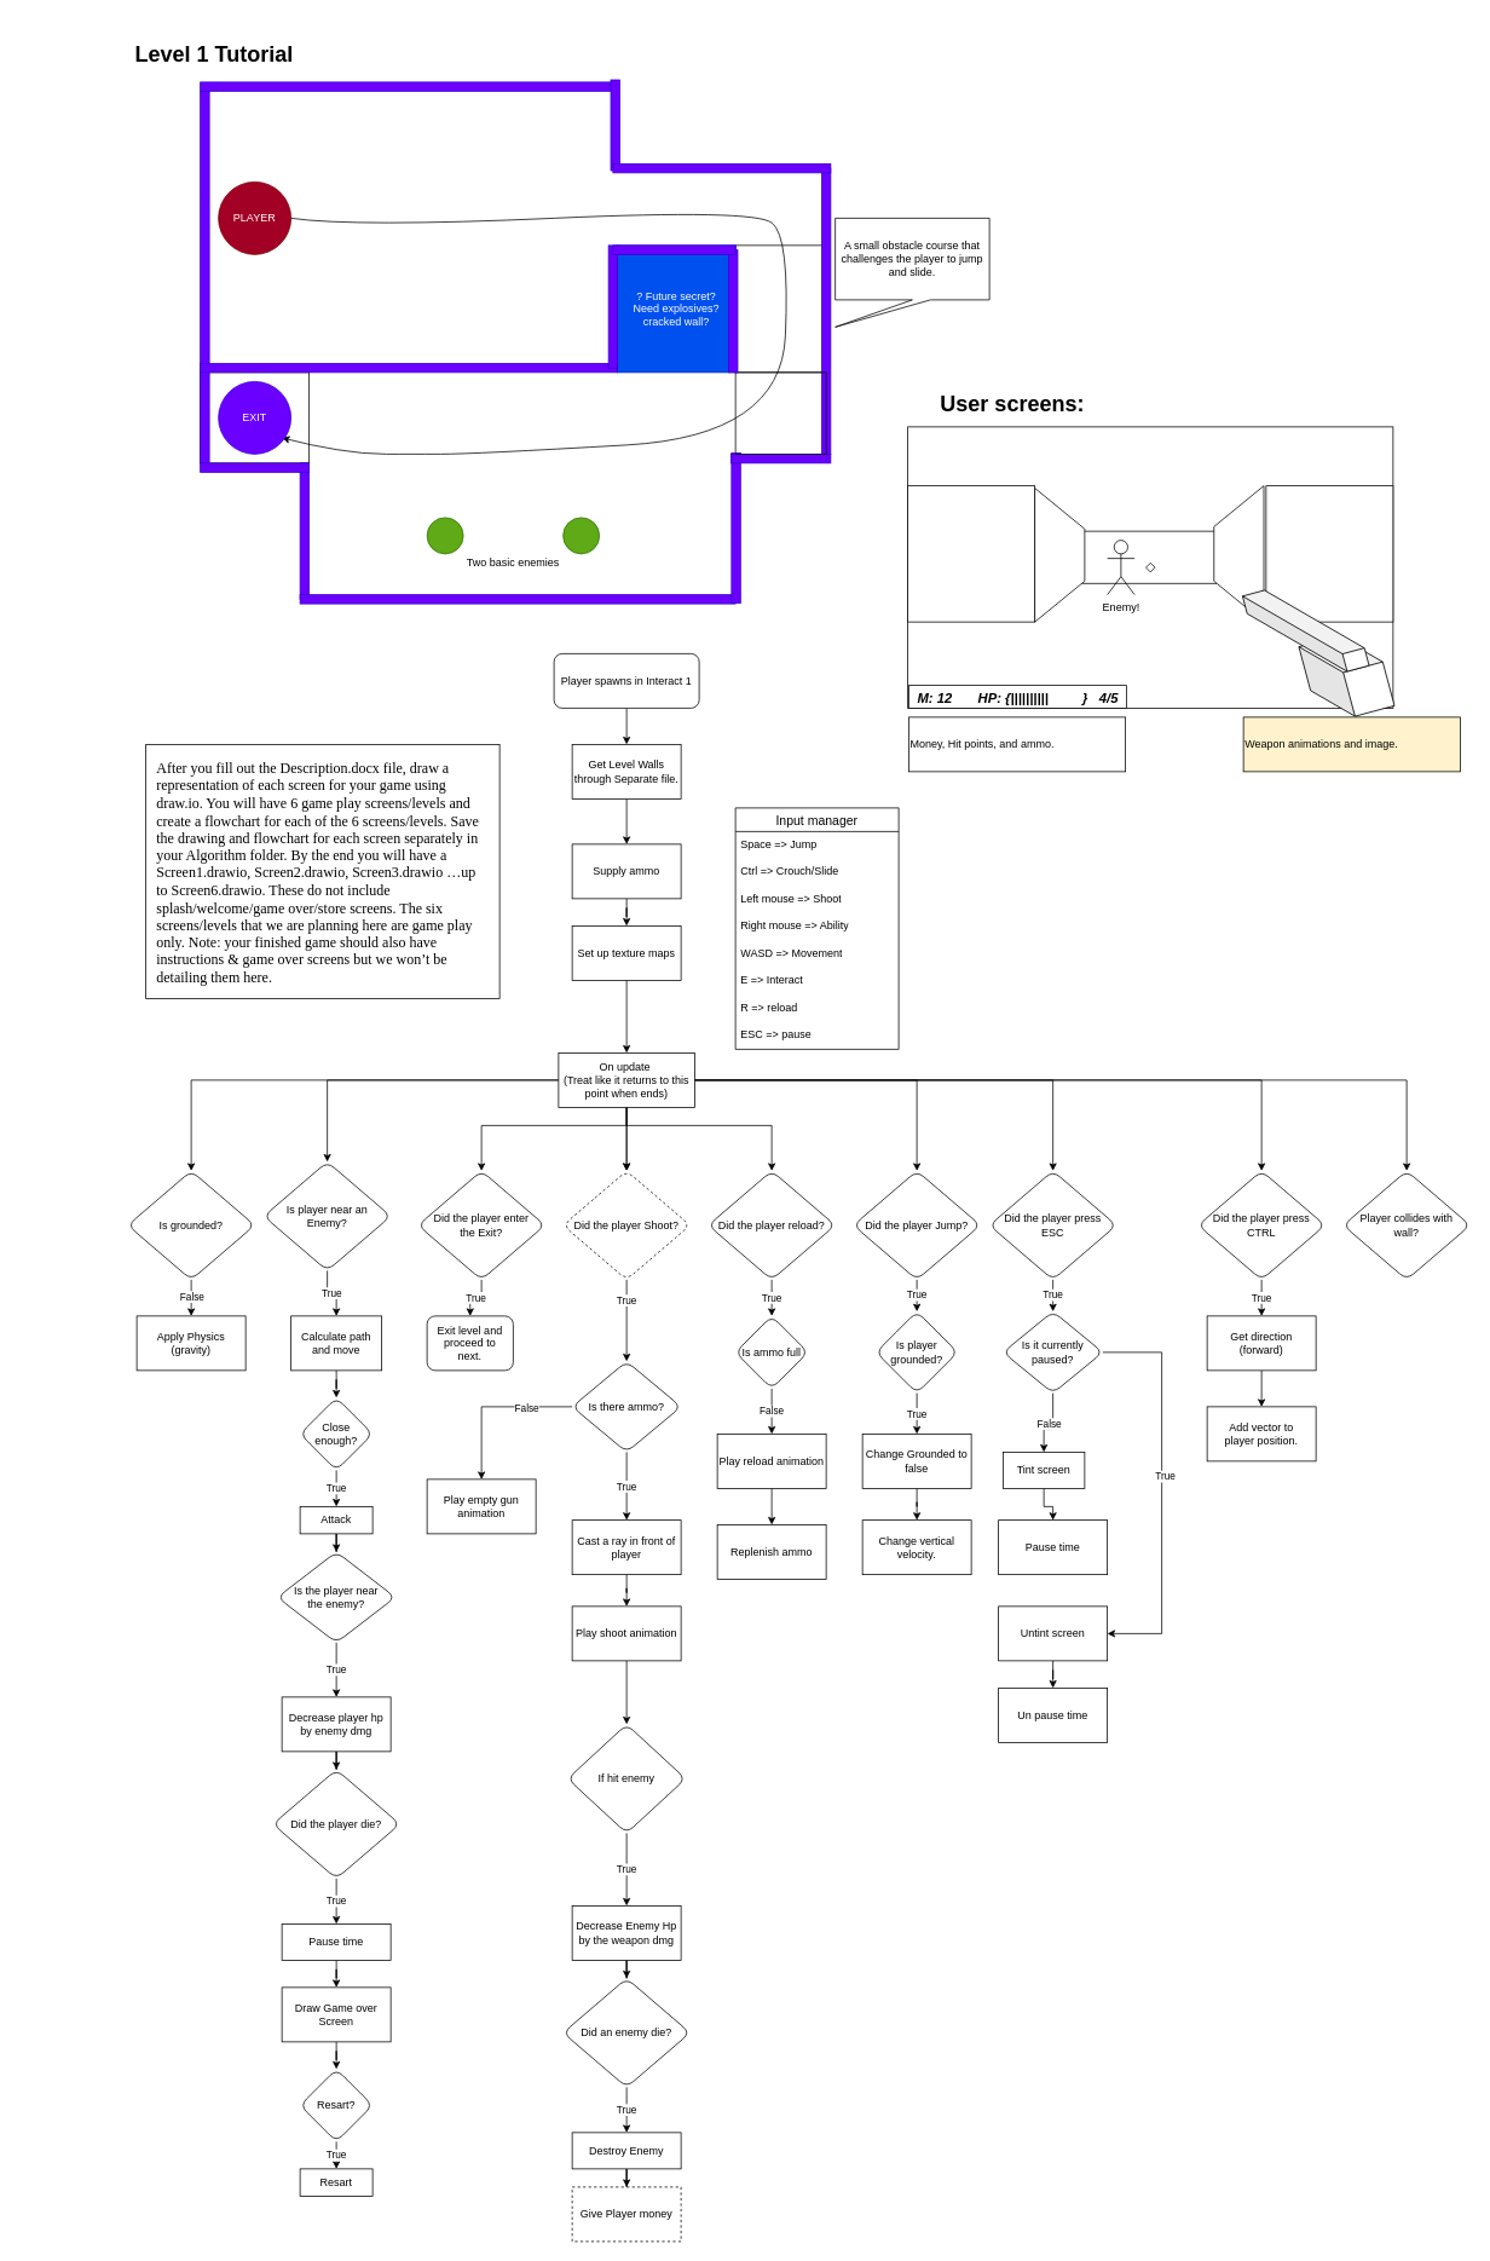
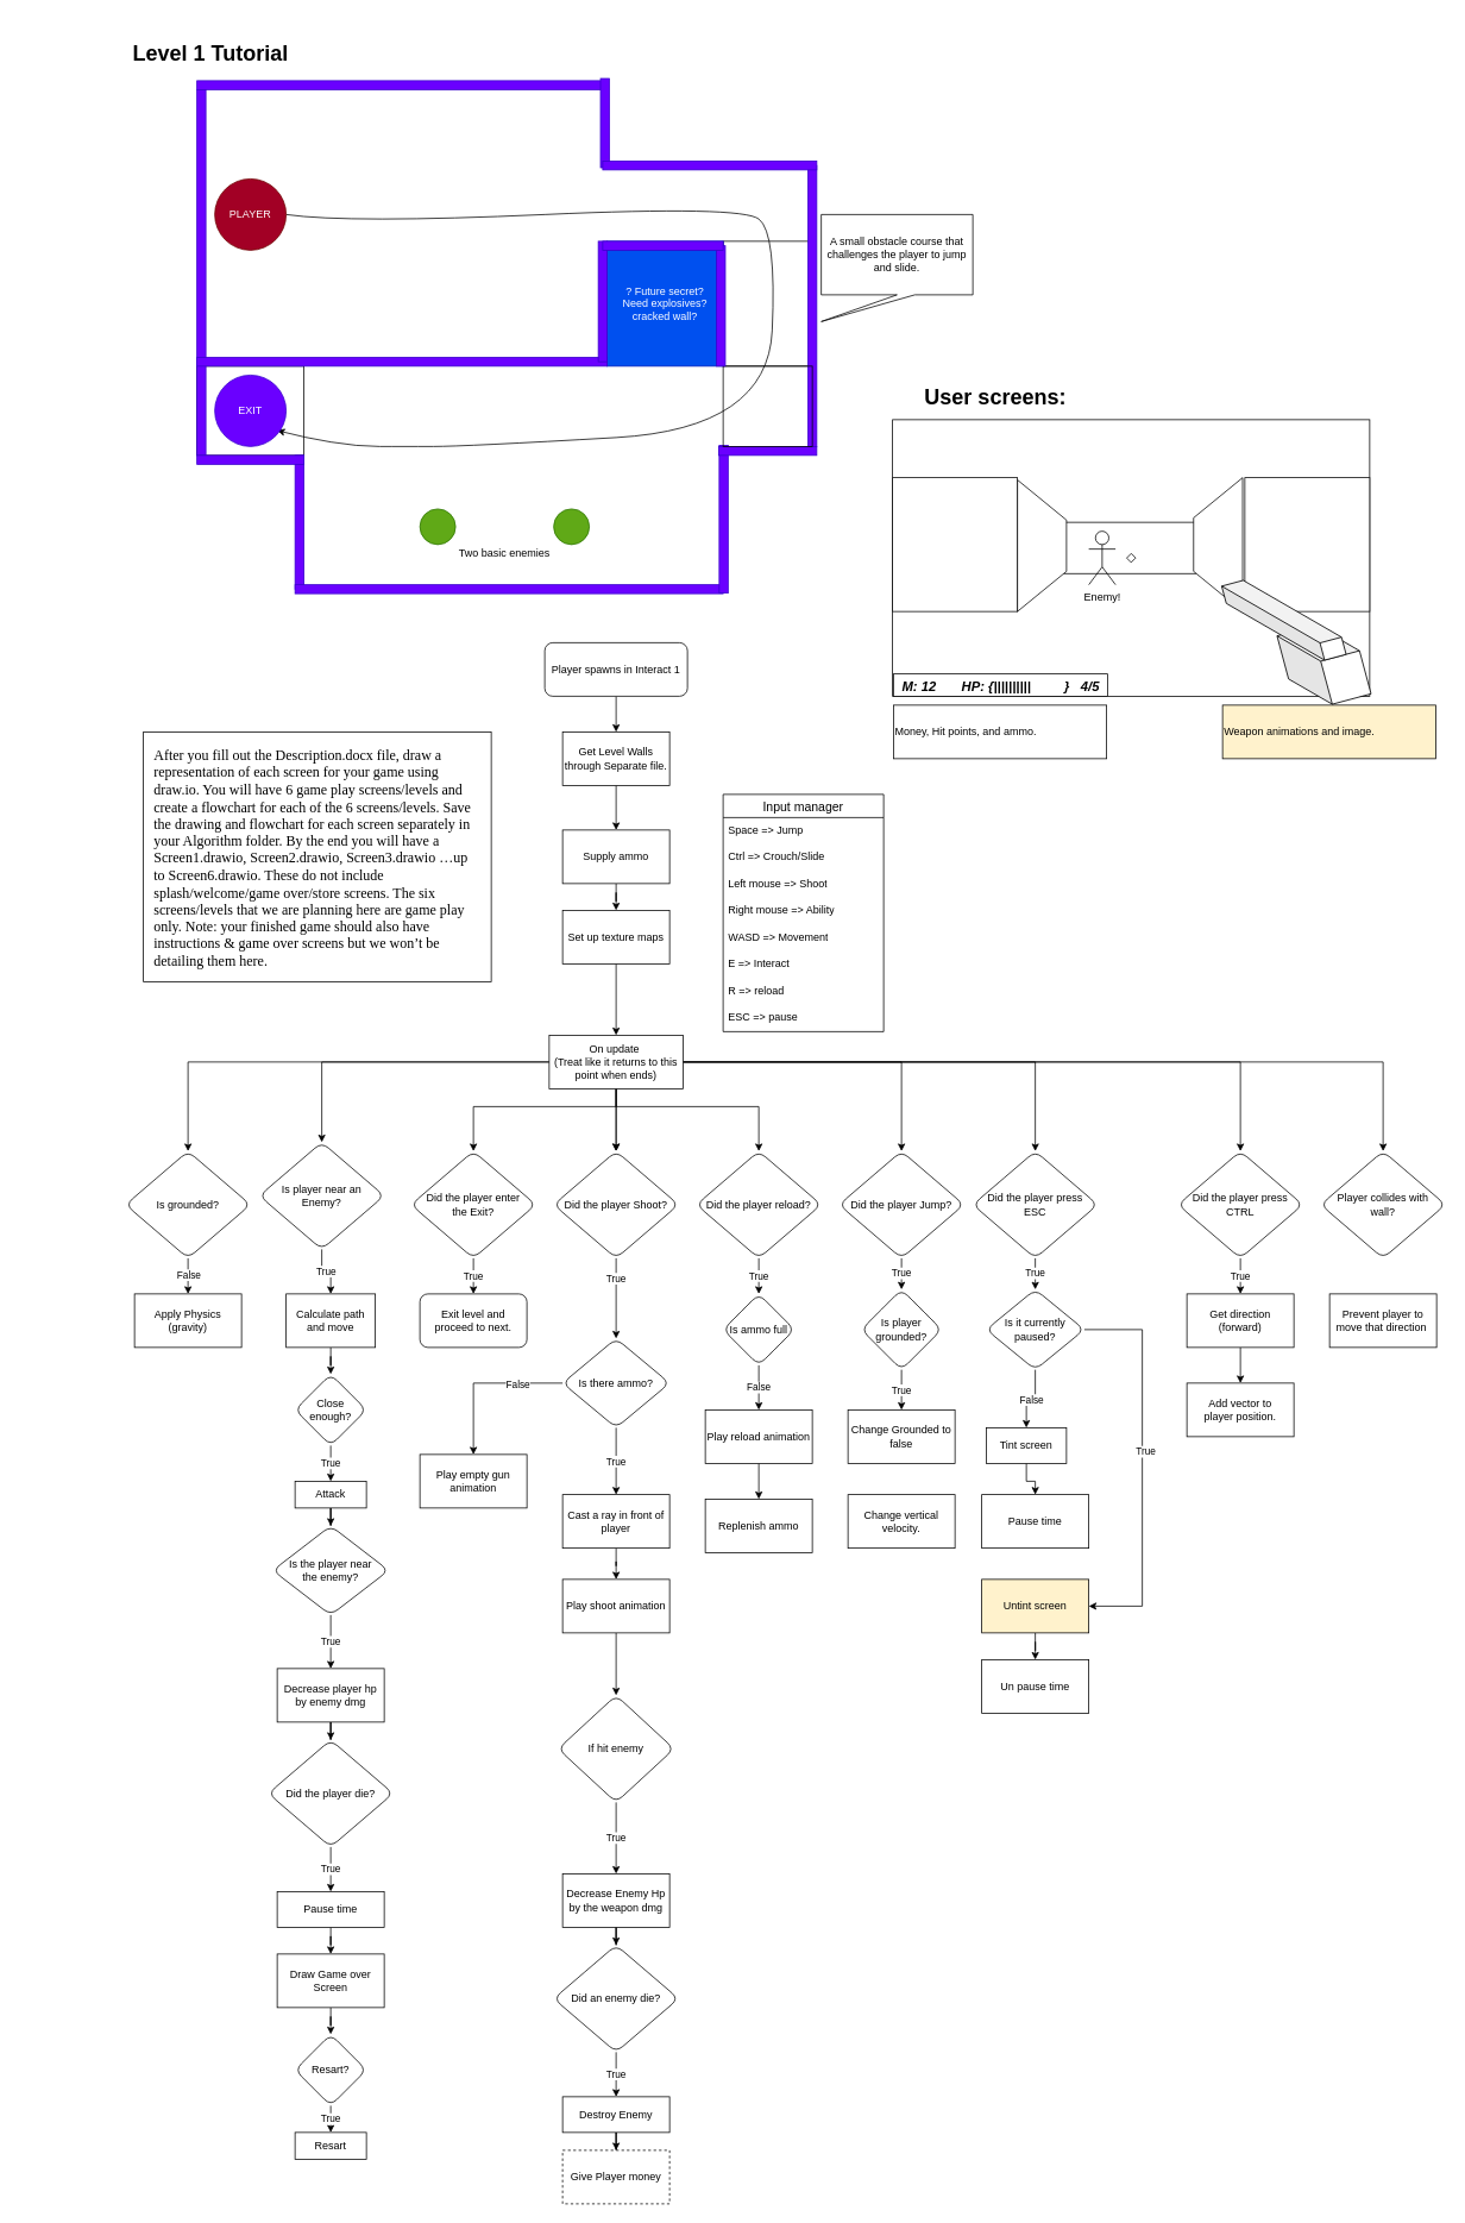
- <mxCell id="24" value="Did the player Shoot?" style="rhombus;whiteSpace=wrap;html=1;rounded=1;dashed=1;" parent="1" vertex="1"><mxGeometry x="620" y="1290" width="140" height="120" as="geometry" /></mxCell>
+ <mxCell id="24" value="Did the player Shoot?" style="rhombus;whiteSpace=wrap;html=1;rounded=1;" parent="1" vertex="1"><mxGeometry x="620" y="1290" width="140" height="120" as="geometry" /></mxCell>
- <mxCell id="49" value="Exit level and proceed to next." style="whiteSpace=wrap;html=1;rounded=1;spacingLeft=10;spacingRight=10;" parent="1" vertex="1"><mxGeometry x="470" y="1450" width="95" height="60" as="geometry" /></mxCell>
+ <mxCell id="49" value="Exit level and proceed to next." style="whiteSpace=wrap;html=1;rounded=1;spacingLeft=10;spacingRight=10;" parent="1" vertex="1"><mxGeometry x="470" y="1450" width="120" height="60" as="geometry" /></mxCell>
+ <mxCell id="153" value="Prevent player to move that direction&amp;nbsp;" style="rounded=0;whiteSpace=wrap;html=1;" vertex="1" parent="1"><mxGeometry x="1490" y="1450" width="120" height="60" as="geometry" /></mxCell>
- <mxCell id="88" value="" style="edgeStyle=orthogonalEdgeStyle;rounded=0;orthogonalLoop=1;jettySize=auto;html=1;" parent="1" source="89" target="90" edge="1"><mxGeometry relative="1" as="geometry" /></mxCell>
- <mxCell id="114" value="Untint screen" style="whiteSpace=wrap;html=1;rounded=0;spacingRight=10;spacingLeft=10;" parent="1" vertex="1"><mxGeometry x="1100" y="1770" width="120" height="60" as="geometry" /></mxCell>
+ <mxCell id="114" value="Untint screen" style="whiteSpace=wrap;html=1;rounded=0;spacingRight=10;spacingLeft=10;fillColor=#fff2cc;" parent="1" vertex="1"><mxGeometry x="1100" y="1770" width="120" height="60" as="geometry" /></mxCell>
